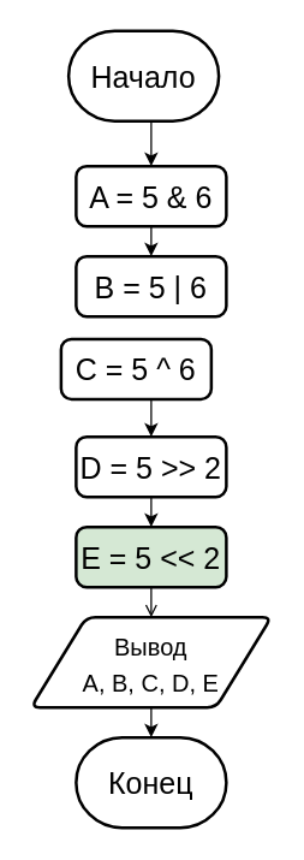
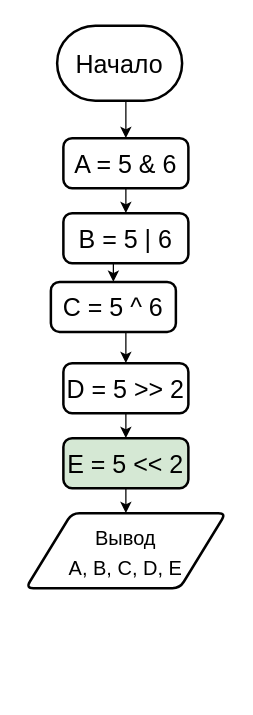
+ <mxCell id="7" style="edgeStyle=orthogonalEdgeStyle;rounded=0;orthogonalLoop=1;jettySize=auto;html=1;exitX=0.5;exitY=1;exitDx=0;exitDy=0;entryX=0.5;entryY=0;entryDx=0;entryDy=0;fontSize=20;" edge="1" parent="1" source="8" target="10"><mxGeometry relative="1" as="geometry" /></mxCell>
- <mxCell id="13" style="edgeStyle=orthogonalEdgeStyle;rounded=0;orthogonalLoop=1;jettySize=auto;html=1;exitX=0.5;exitY=1;exitDx=0;exitDy=0;entryX=0.5;entryY=0;entryDx=0;entryDy=0;fontSize=20;endArrow=open;" edge="1" parent="1" source="14" target="16"><mxGeometry relative="1" as="geometry" /></mxCell>
+ <mxCell id="13" style="edgeStyle=orthogonalEdgeStyle;rounded=0;orthogonalLoop=1;jettySize=auto;html=1;exitX=0.5;exitY=1;exitDx=0;exitDy=0;entryX=0.5;entryY=0;entryDx=0;entryDy=0;fontSize=20;" edge="1" parent="1" source="14" target="16"><mxGeometry relative="1" as="geometry" /></mxCell>
- <mxCell id="15" style="edgeStyle=orthogonalEdgeStyle;rounded=0;orthogonalLoop=1;jettySize=auto;html=1;exitX=0.5;exitY=1;exitDx=0;exitDy=0;entryX=0.5;entryY=0;entryDx=0;entryDy=0;entryPerimeter=0;fontSize=20;" edge="1" parent="1" source="16" target="4"><mxGeometry relative="1" as="geometry" /></mxCell>
- <mxCell id="4" value="Конец" style="strokeWidth=2;html=1;shape=mxgraph.flowchart.terminator;whiteSpace=wrap;fontSize=20;" vertex="1" parent="1"><mxGeometry x="50" y="490" width="100" height="60" as="geometry" /></mxCell>
